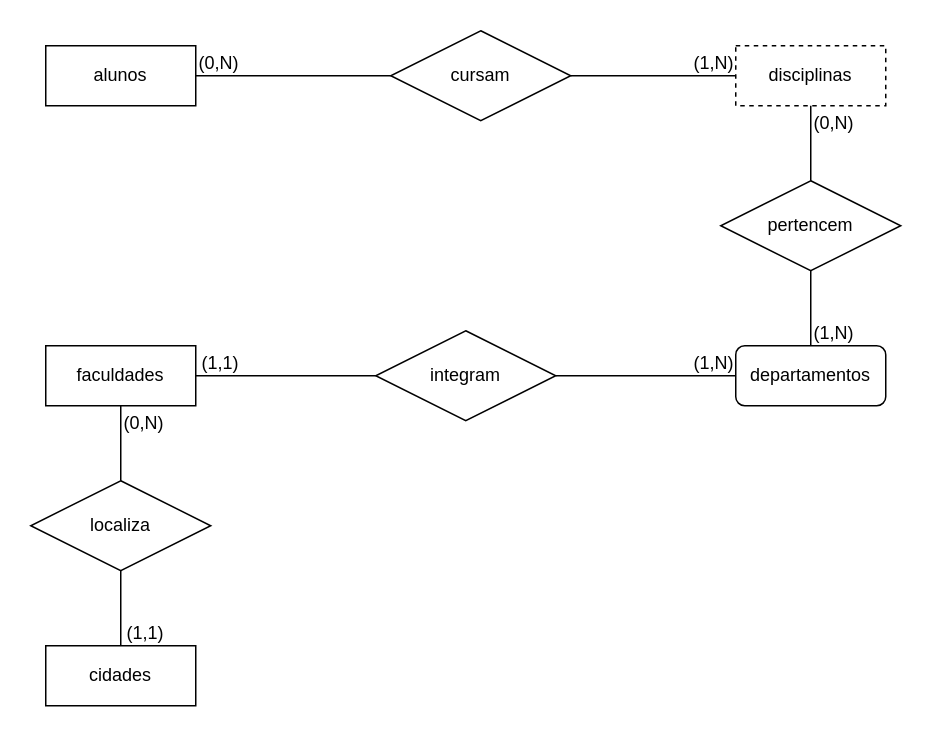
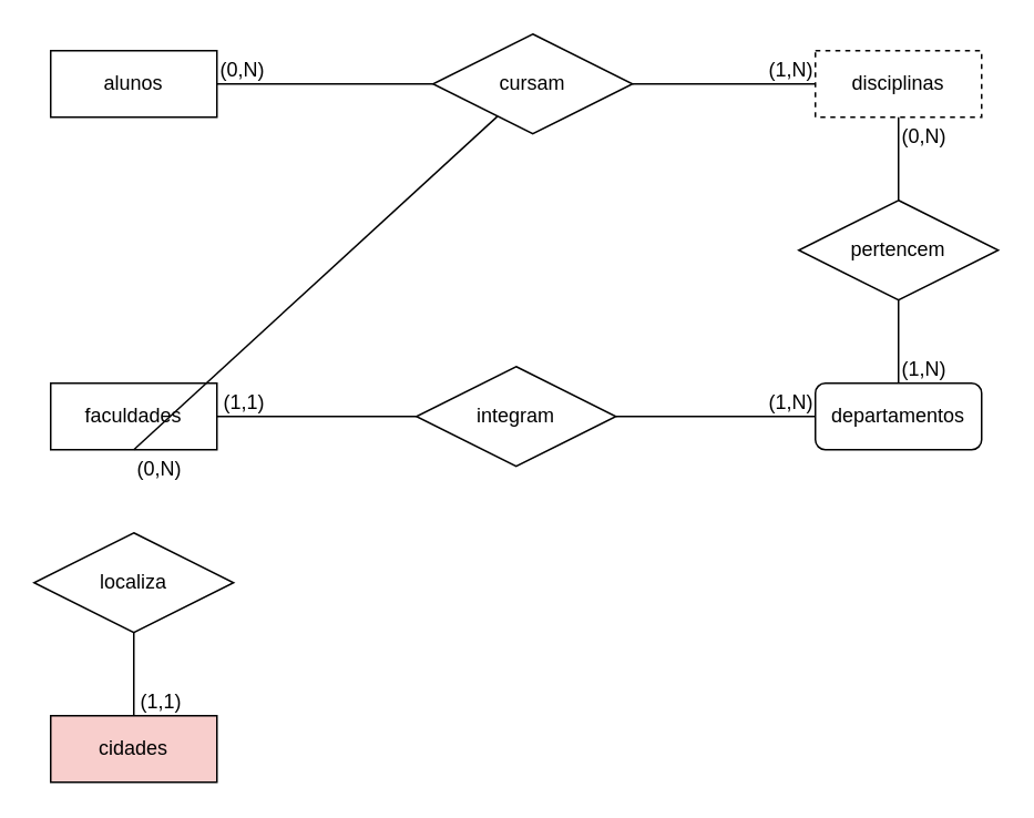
- <mxCell id="15" value="" style="endArrow=none;html=1;rounded=0;exitX=0.5;exitY=1;exitDx=0;exitDy=0;" parent="1" source="9" target="14" edge="1"><mxGeometry relative="1" as="geometry"><mxPoint x="230" y="200" as="sourcePoint" /><mxPoint x="390" y="200" as="targetPoint" /></mxGeometry></mxCell>
+ <mxCell id="15" value="" style="endArrow=none;html=1;rounded=0;exitX=0.5;exitY=1;exitDx=0;exitDy=0;" parent="1" source="9" target="4" edge="1"><mxGeometry relative="1" as="geometry"><mxPoint x="230" y="200" as="sourcePoint" /><mxPoint x="390" y="200" as="targetPoint" /></mxGeometry></mxCell>
- <mxCell id="13" value="cidades" style="whiteSpace=wrap;html=1;align=center;" parent="1" vertex="1"><mxGeometry x="30" y="430" width="100" height="40" as="geometry" /></mxCell>
+ <mxCell id="13" value="cidades" style="whiteSpace=wrap;html=1;align=center;fillColor=#f8cecc;" parent="1" vertex="1"><mxGeometry x="30" y="430" width="100" height="40" as="geometry" /></mxCell>
